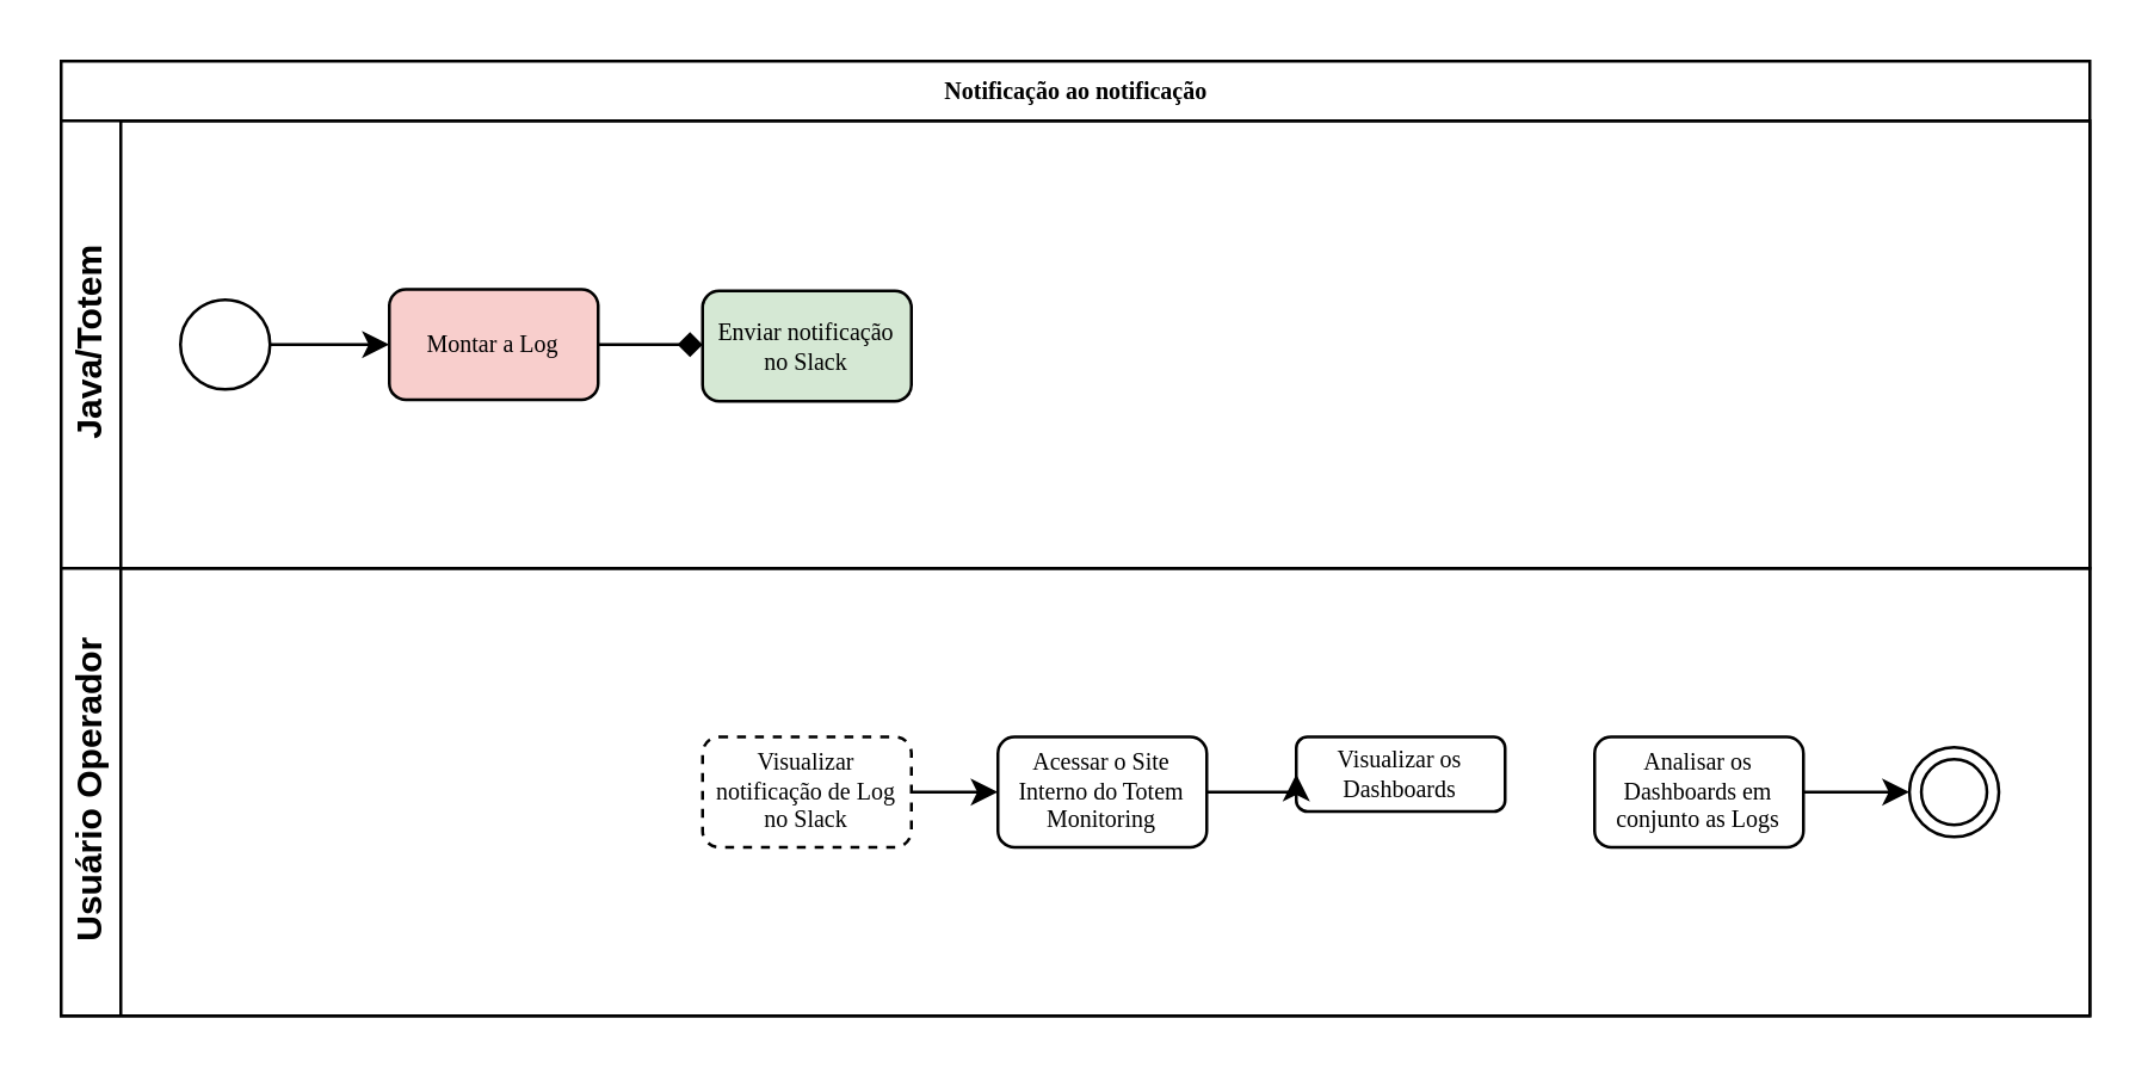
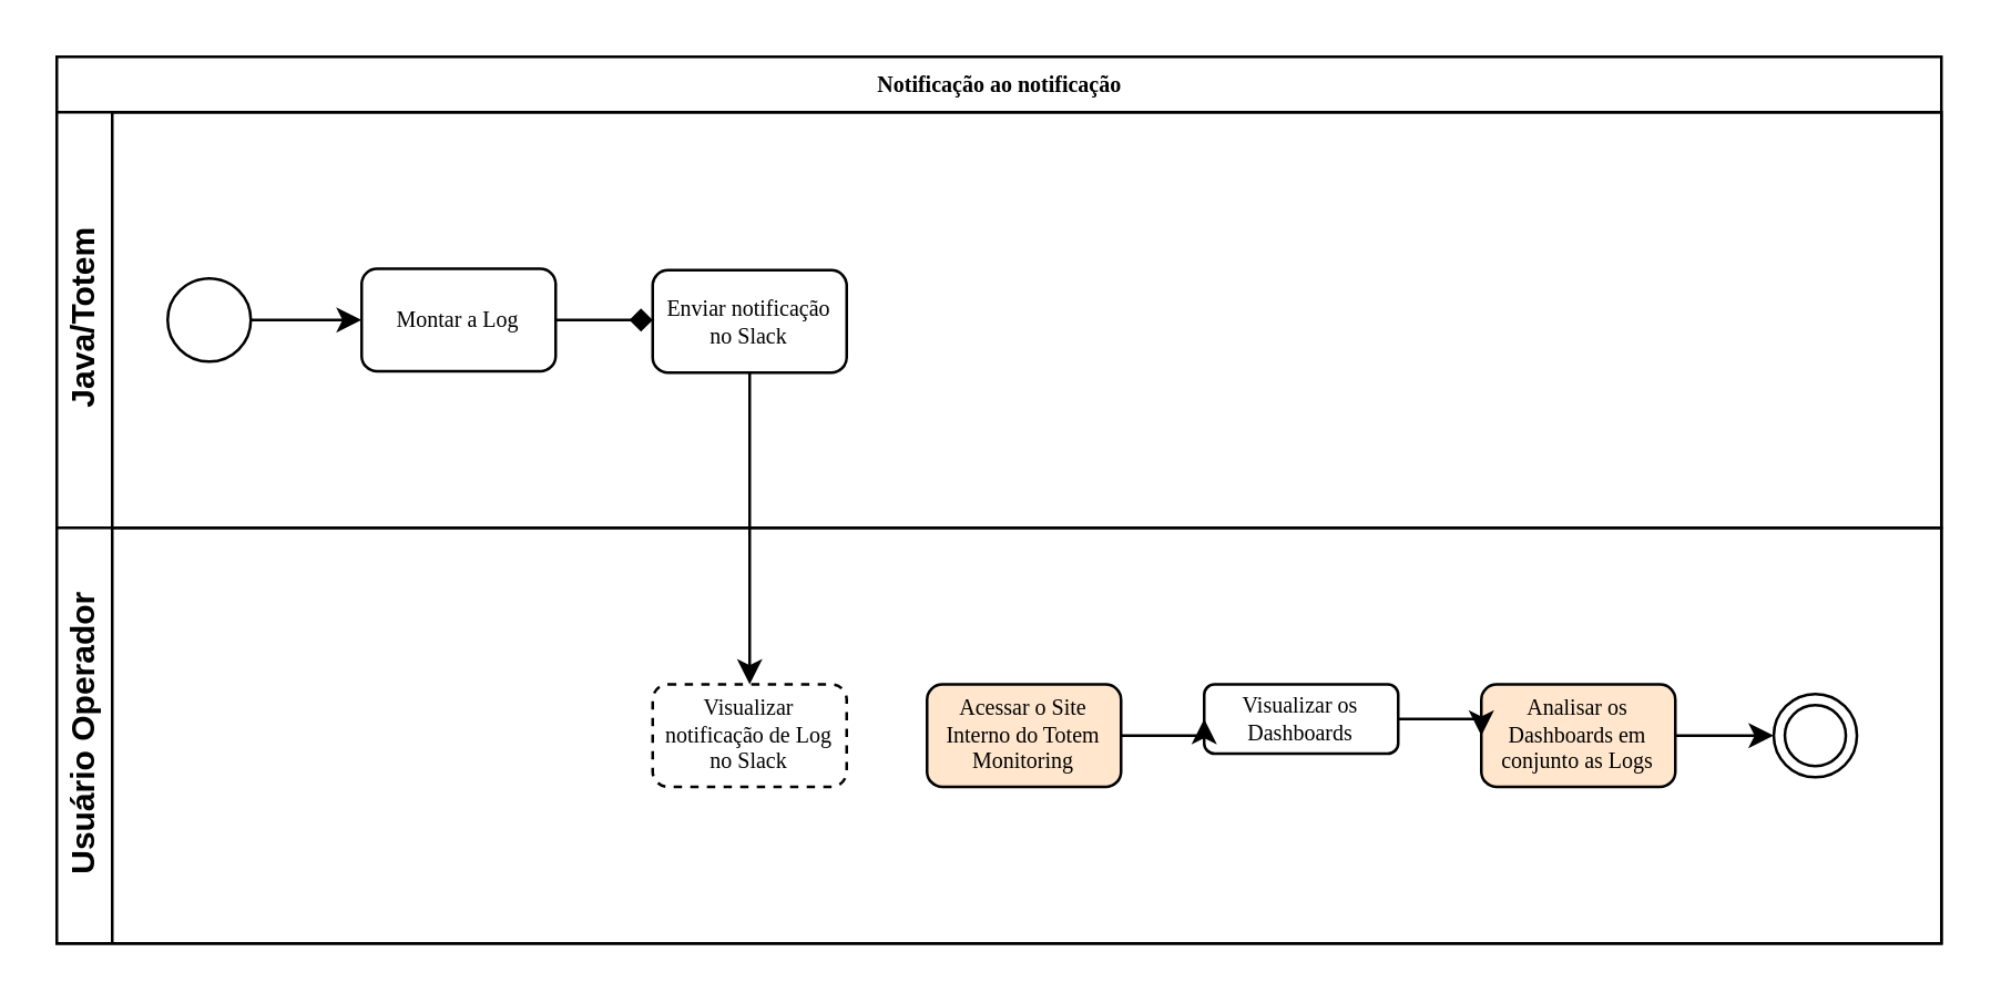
- <mxCell id="5" value="Montar a Log" style="rounded=1;whiteSpace=wrap;html=1;shadow=0;labelBackgroundColor=none;strokeColor=#000000;strokeWidth=1;fillColor=#f8cecc;fontFamily=Verdana;fontSize=8;fontColor=#000000;align=center;" vertex="1" parent="3"><mxGeometry x="110" y="56.5" width="70" height="37" as="geometry" /></mxCell>
+ <mxCell id="5" value="Montar a Log" style="rounded=1;whiteSpace=wrap;html=1;shadow=0;labelBackgroundColor=none;strokeColor=#000000;strokeWidth=1;fillColor=#ffffff;fontFamily=Verdana;fontSize=8;fontColor=#000000;align=center;" vertex="1" parent="3"><mxGeometry x="110" y="56.5" width="70" height="37" as="geometry" /></mxCell>
- <mxCell id="6" value="Enviar notificação no Slack" style="rounded=1;whiteSpace=wrap;html=1;shadow=0;labelBackgroundColor=none;strokeColor=#000000;strokeWidth=1;fillColor=#d5e8d4;fontFamily=Verdana;fontSize=8;fontColor=#000000;align=center;" vertex="1" parent="3"><mxGeometry x="215" y="57" width="70" height="37" as="geometry" /></mxCell>
+ <mxCell id="6" value="Enviar notificação no Slack" style="rounded=1;whiteSpace=wrap;html=1;shadow=0;labelBackgroundColor=none;strokeColor=#000000;strokeWidth=1;fillColor=#ffffff;fontFamily=Verdana;fontSize=8;fontColor=#000000;align=center;" vertex="1" parent="3"><mxGeometry x="215" y="57" width="70" height="37" as="geometry" /></mxCell>
+ <mxCell id="19" style="edgeStyle=orthogonalEdgeStyle;rounded=0;orthogonalLoop=1;jettySize=auto;html=1;exitX=0.5;exitY=1;exitDx=0;exitDy=0;entryX=0.5;entryY=0;entryDx=0;entryDy=0;" edge="1" parent="2" source="6" target="10"><mxGeometry relative="1" as="geometry" /></mxCell>
+ <mxCell id="16" style="edgeStyle=orthogonalEdgeStyle;rounded=0;orthogonalLoop=1;jettySize=auto;html=1;exitX=1;exitY=0.5;exitDx=0;exitDy=0;entryX=0;entryY=0.5;entryDx=0;entryDy=0;fontSize=8;" edge="1" parent="9" source="13" target="15"><mxGeometry relative="1" as="geometry" /></mxCell>
- <mxCell id="12" style="edgeStyle=orthogonalEdgeStyle;rounded=0;orthogonalLoop=1;jettySize=auto;html=1;exitX=1;exitY=0.5;exitDx=0;exitDy=0;entryX=0;entryY=0.5;entryDx=0;entryDy=0;fontSize=8;" edge="1" parent="9" source="10" target="11"><mxGeometry relative="1" as="geometry" /></mxCell>
- <mxCell id="11" value="Acessar o Site Interno do Totem Monitoring" style="rounded=1;whiteSpace=wrap;html=1;shadow=0;labelBackgroundColor=none;strokeColor=#000000;strokeWidth=1;fillColor=#ffffff;fontFamily=Verdana;fontSize=8;fontColor=#000000;align=center;" vertex="1" parent="9"><mxGeometry x="314" y="56.5" width="70" height="37" as="geometry" /></mxCell>
+ <mxCell id="11" value="Acessar o Site Interno do Totem Monitoring" style="rounded=1;whiteSpace=wrap;html=1;shadow=0;labelBackgroundColor=none;strokeColor=#000000;strokeWidth=1;fillColor=#ffe6cc;fontFamily=Verdana;fontSize=8;fontColor=#000000;align=center;" vertex="1" parent="9"><mxGeometry x="314" y="56.5" width="70" height="37" as="geometry" /></mxCell>
- <mxCell id="15" value="Analisar os Dashboards em conjunto as Logs" style="rounded=1;whiteSpace=wrap;html=1;shadow=0;labelBackgroundColor=none;strokeColor=#000000;strokeWidth=1;fillColor=#ffffff;fontFamily=Verdana;fontSize=8;fontColor=#000000;align=center;" vertex="1" parent="9"><mxGeometry x="514" y="56.5" width="70" height="37" as="geometry" /></mxCell>
+ <mxCell id="15" value="Analisar os Dashboards em conjunto as Logs" style="rounded=1;whiteSpace=wrap;html=1;shadow=0;labelBackgroundColor=none;strokeColor=#000000;strokeWidth=1;fillColor=#ffe6cc;fontFamily=Verdana;fontSize=8;fontColor=#000000;align=center;" vertex="1" parent="9"><mxGeometry x="514" y="56.5" width="70" height="37" as="geometry" /></mxCell>
